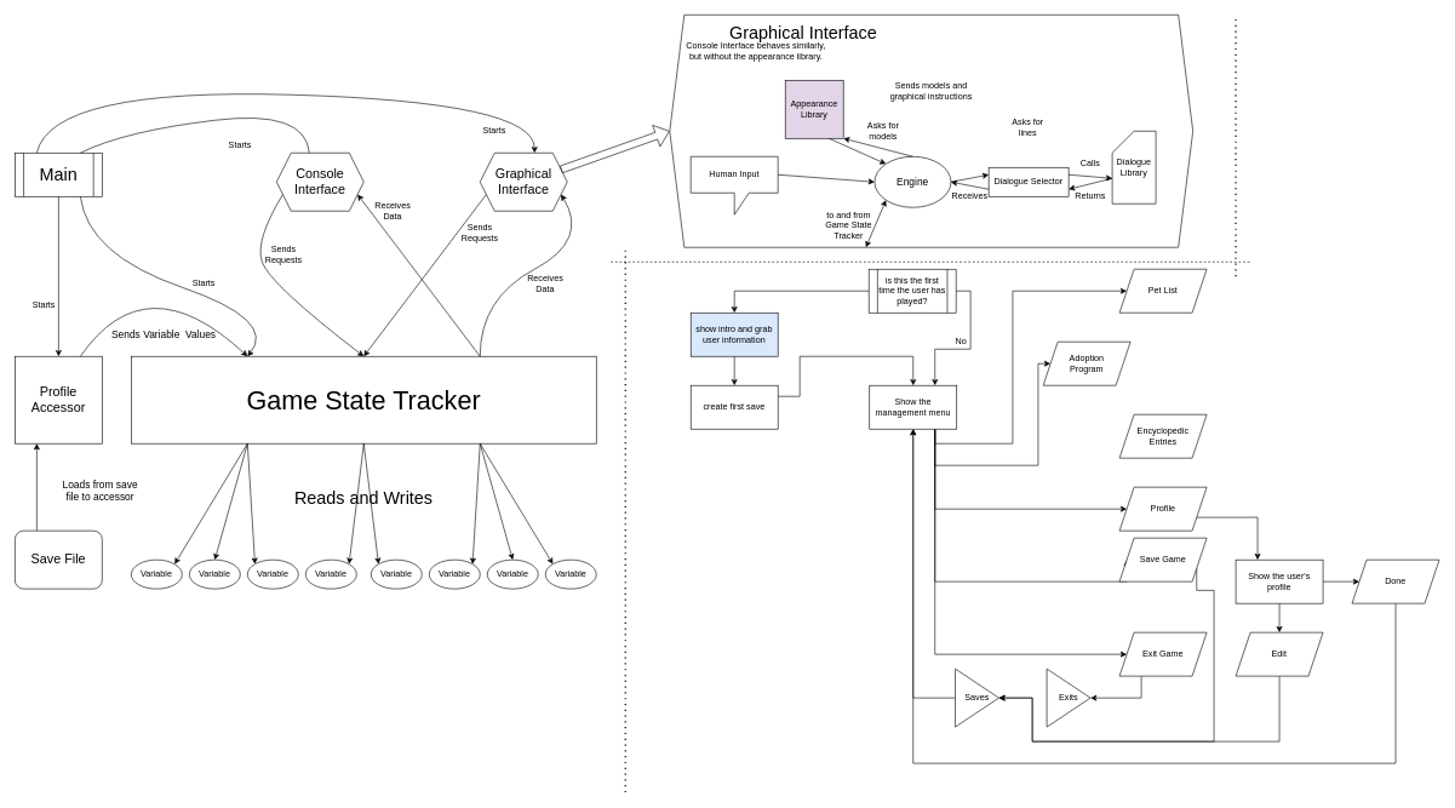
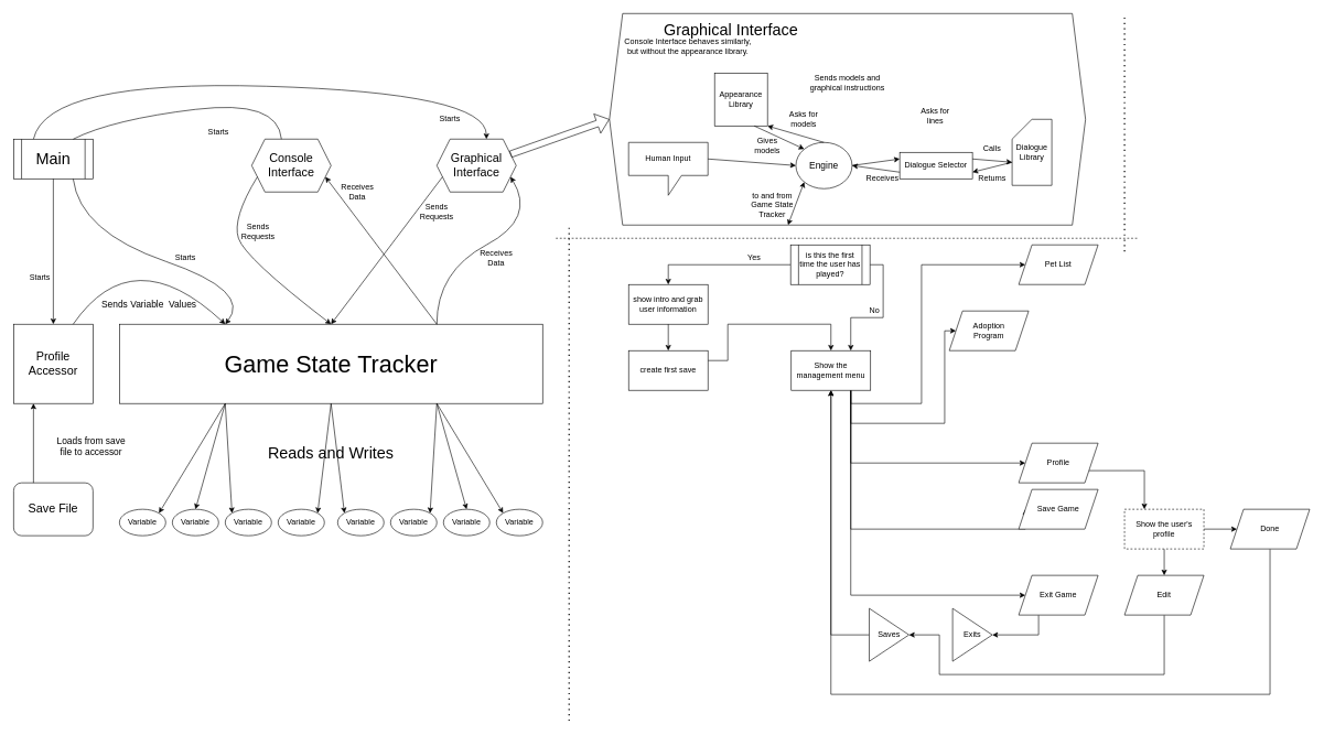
- <mxCell id="47" value="Appearance Library" style="whiteSpace=wrap;html=1;aspect=fixed;fillColor=#e1d5e7;" parent="1" vertex="1"><mxGeometry x="1080" y="110" width="80" height="80" as="geometry" /></mxCell>
+ <mxCell id="47" value="Appearance Library" style="whiteSpace=wrap;html=1;aspect=fixed;" parent="1" vertex="1"><mxGeometry x="1080" y="110" width="80" height="80" as="geometry" /></mxCell>
+ <mxCell id="61" value="Gives models" style="text;html=1;strokeColor=none;fillColor=none;align=center;verticalAlign=middle;whiteSpace=wrap;rounded=0;" parent="1" vertex="1"><mxGeometry x="1140" y="210" width="40" height="20" as="geometry" /></mxCell>
- <mxCell id="46" value="&lt;font style=&quot;font-size: 14px&quot;&gt;Engine&lt;/font&gt;" style="ellipse;whiteSpace=wrap;html=1;" parent="1" vertex="1"><mxGeometry x="1203" y="215" width="105" height="70" as="geometry" /></mxCell>
+ <mxCell id="46" value="&lt;font style=&quot;font-size: 14px&quot;&gt;Engine&lt;/font&gt;" style="ellipse;whiteSpace=wrap;html=1;" parent="1" vertex="1"><mxGeometry x="1203" y="215" width="85" height="70" as="geometry" /></mxCell>
+ <mxCell id="74" value="Yes" style="text;html=1;strokeColor=none;fillColor=none;align=center;verticalAlign=middle;whiteSpace=wrap;rounded=0;" vertex="1" parent="1"><mxGeometry x="1120" y="380" width="40" height="20" as="geometry" /></mxCell>
- <mxCell id="73" value="show intro and grab user information" style="rounded=0;whiteSpace=wrap;html=1;fillColor=#dae8fc;" vertex="1" parent="1"><mxGeometry x="950" y="430" width="120" height="60" as="geometry" /></mxCell>
+ <mxCell id="73" value="show intro and grab user information" style="rounded=0;whiteSpace=wrap;html=1;" vertex="1" parent="1"><mxGeometry x="950" y="430" width="120" height="60" as="geometry" /></mxCell>
- <mxCell id="89" value="Encyclopedic&lt;br&gt;Entries" style="shape=parallelogram;perimeter=parallelogramPerimeter;whiteSpace=wrap;html=1;fixedSize=1;" vertex="1" parent="1"><mxGeometry x="1540" y="570" width="120" height="60" as="geometry" /></mxCell>
- <mxCell id="103" value="Show the user's profile" style="rounded=0;whiteSpace=wrap;html=1;" vertex="1" parent="1"><mxGeometry x="1700" y="770" width="120" height="60" as="geometry" /></mxCell>
+ <mxCell id="103" value="Show the user's profile" style="rounded=0;whiteSpace=wrap;html=1;dashed=1;" vertex="1" parent="1"><mxGeometry x="1700" y="770" width="120" height="60" as="geometry" /></mxCell>
- <mxCell id="92" style="edgeStyle=orthogonalEdgeStyle;rounded=0;orthogonalLoop=1;jettySize=auto;html=1;exitX=1;exitY=0.75;exitDx=0;exitDy=0;entryX=1;entryY=0.5;entryDx=0;entryDy=0;" edge="1" parent="1" source="93" target="99"><mxGeometry relative="1" as="geometry"><Array as="points"><mxPoint x="1670" y="812" /><mxPoint x="1670" y="1020" /><mxPoint x="1420" y="1020" /><mxPoint x="1420" y="960" /></Array></mxGeometry></mxCell>
